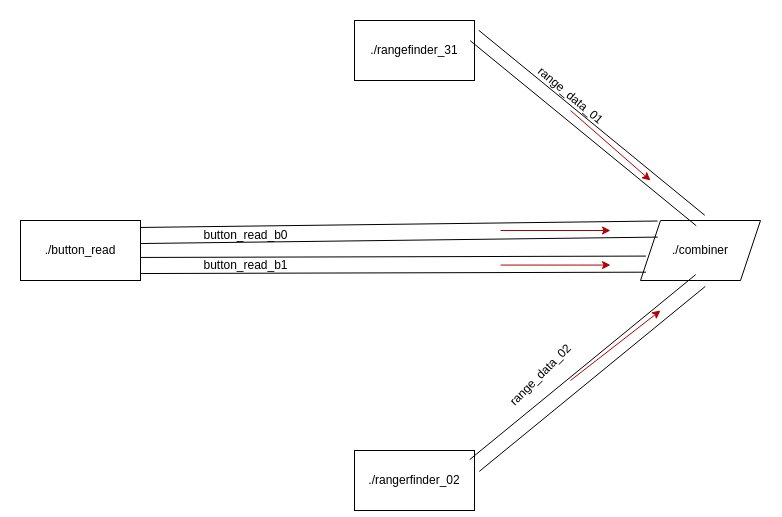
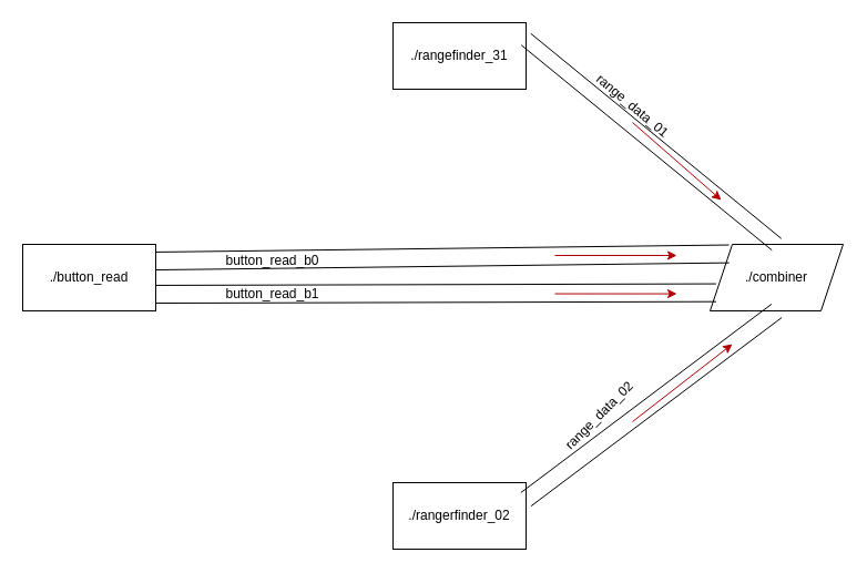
- <mxCell id="3" value="&lt;div&gt;./rangerfinder_02&lt;/div&gt;" style="rounded=0;whiteSpace=wrap;html=1;" vertex="1" parent="1"><mxGeometry x="354" y="450" width="120" height="60" as="geometry" /></mxCell>
+ <mxCell id="3" value="&lt;div&gt;./rangerfinder_02&lt;/div&gt;" style="rounded=0;whiteSpace=wrap;html=1;" vertex="1" parent="1"><mxGeometry x="354" y="435" width="120" height="60" as="geometry" /></mxCell>
